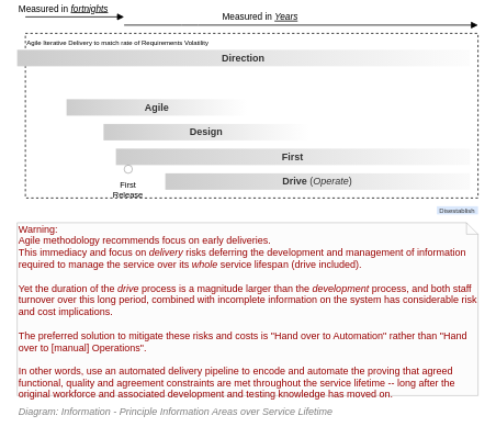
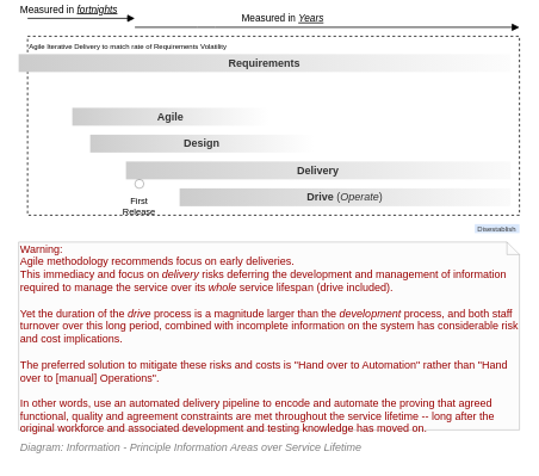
- <mxCell id="10" value="Direction" style="rounded=0;whiteSpace=wrap;html=1;strokeWidth=1;fontFamily=Helvetica;fontColor=#333333;fillColor=#CCCCCC;strokeColor=none;fontStyle=1;gradientColor=#FCFCFC;gradientDirection=east;" vertex="1" parent="1"><mxGeometry x="20" y="60" width="550" height="20" as="geometry" /></mxCell>
+ <mxCell id="10" value="Requirements" style="rounded=0;whiteSpace=wrap;html=1;strokeWidth=1;fontFamily=Helvetica;fontColor=#333333;fillColor=#CCCCCC;strokeColor=none;fontStyle=1;gradientColor=#FCFCFC;gradientDirection=east;" vertex="1" parent="1"><mxGeometry x="20" y="60" width="550" height="20" as="geometry" /></mxCell>
- <mxCell id="5" value="Design" style="rounded=0;whiteSpace=wrap;html=1;strokeWidth=1;fontFamily=Helvetica;fontColor=#333333;fillColor=#CCCCCC;strokeColor=none;fontStyle=1;gradientColor=#ffffff;gradientDirection=east;" vertex="1" parent="3"><mxGeometry x="95" y="110" width="250" height="20" as="geometry" /></mxCell>
+ <mxCell id="5" value="Design" style="rounded=0;whiteSpace=wrap;html=1;strokeWidth=1;fontFamily=Helvetica;fontColor=#333333;fillColor=#CCCCCC;strokeColor=none;fontStyle=1;gradientColor=#ffffff;gradientDirection=east;" vertex="1" parent="3"><mxGeometry x="70" y="110" width="250" height="20" as="geometry" /></mxCell>
- <mxCell id="6" value="First" style="rounded=0;whiteSpace=wrap;html=1;strokeWidth=1;fontFamily=Helvetica;fontColor=#333333;fillColor=#CCCCCC;strokeColor=none;fontStyle=1;dashed=1;dashPattern=1 1;gradientColor=#FAFAFA;gradientDirection=east;" vertex="1" parent="3"><mxGeometry x="110" y="140" width="430" height="20" as="geometry" /></mxCell>
+ <mxCell id="6" value="Delivery" style="rounded=0;whiteSpace=wrap;html=1;strokeWidth=1;fontFamily=Helvetica;fontColor=#333333;fillColor=#CCCCCC;strokeColor=none;fontStyle=1;dashed=1;dashPattern=1 1;gradientColor=#FAFAFA;gradientDirection=east;" vertex="1" parent="3"><mxGeometry x="110" y="140" width="430" height="20" as="geometry" /></mxCell>
